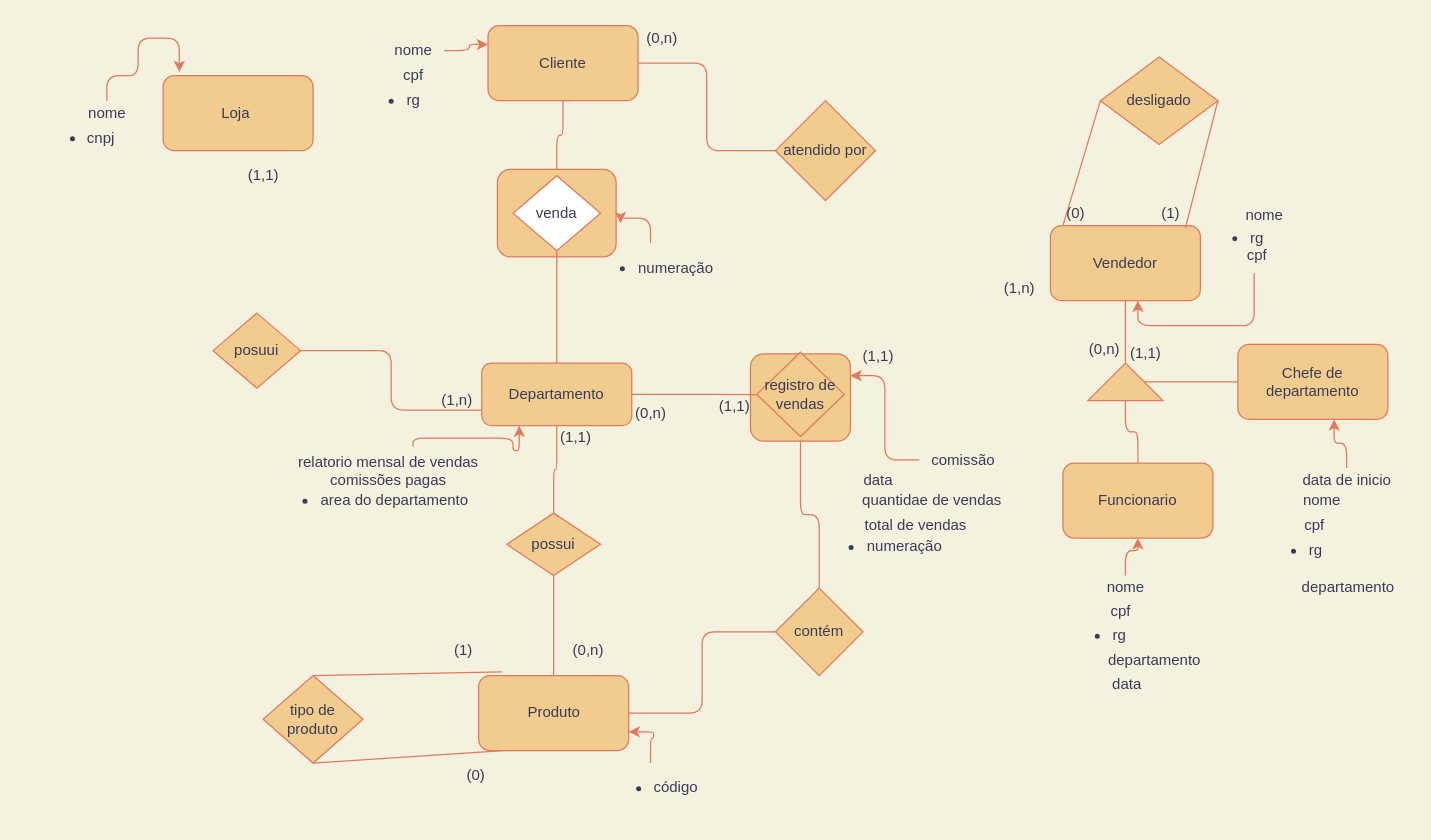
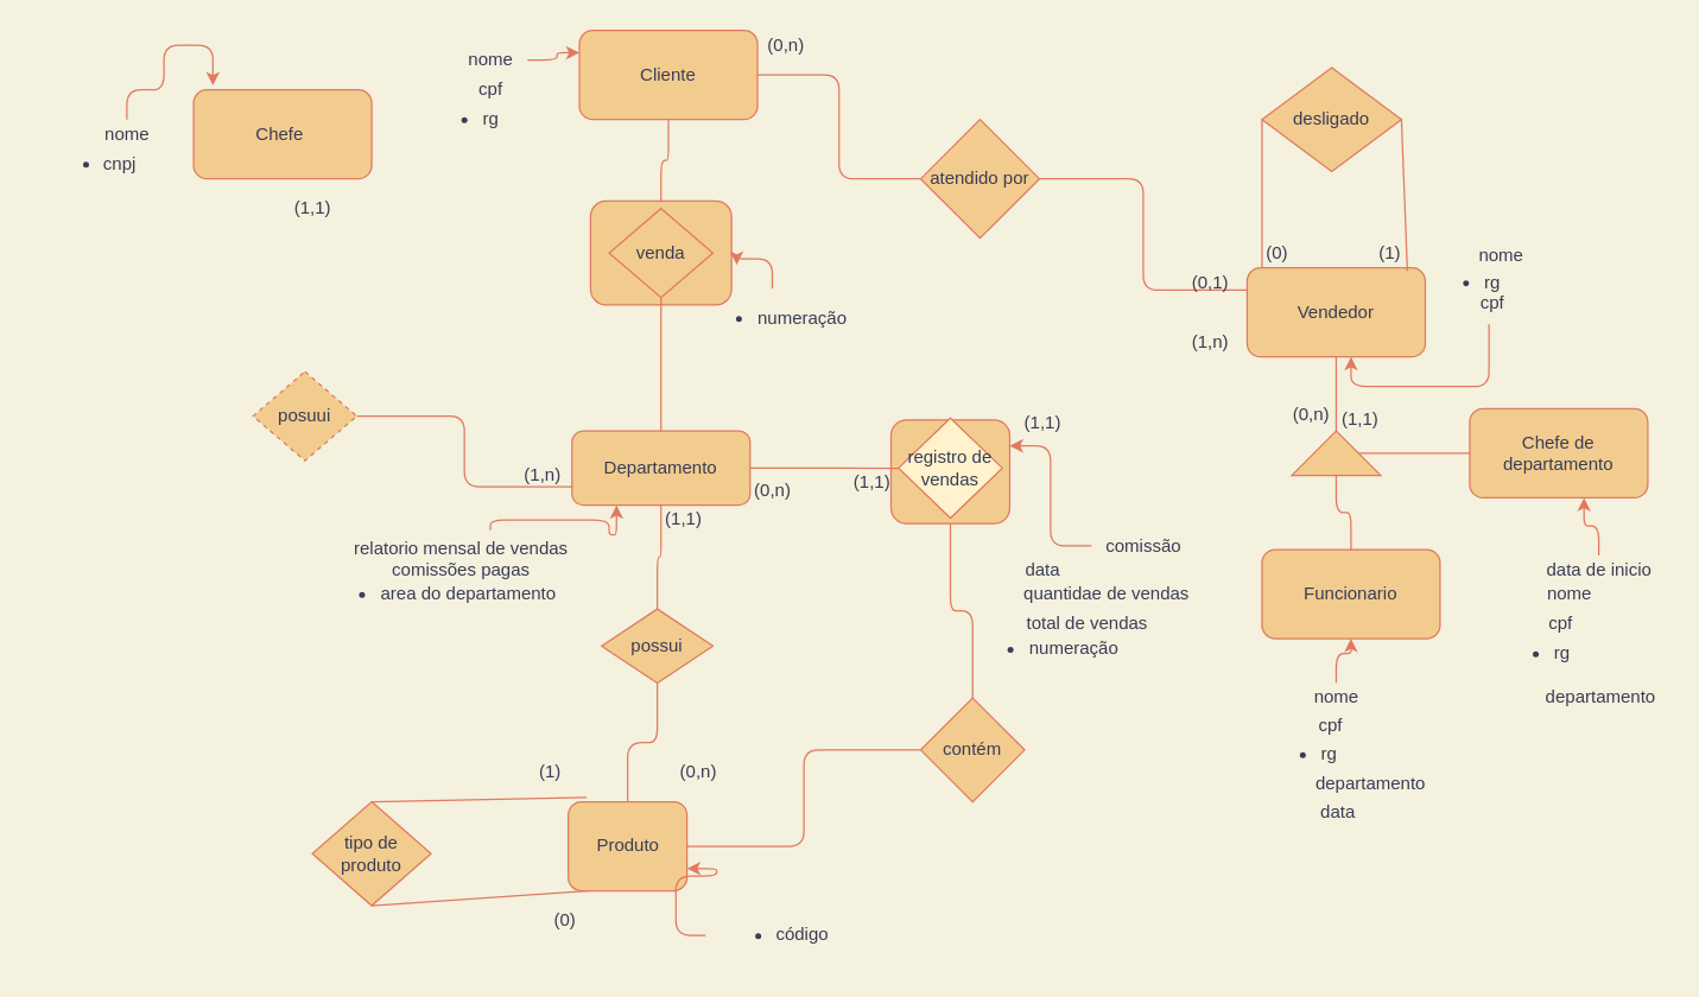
- <mxCell id="34" value="desligado" style="rhombus;whiteSpace=wrap;html=1;rounded=0;sketch=0;strokeColor=#E07A5F;fillColor=#F2CC8F;fontColor=#393C56;" vertex="1" parent="1"><mxGeometry x="880" y="45" width="94" height="70" as="geometry" /></mxCell>
+ <mxCell id="34" value="desligado" style="rhombus;whiteSpace=wrap;html=1;rounded=0;sketch=0;strokeColor=#E07A5F;fillColor=#F2CC8F;fontColor=#393C56;" vertex="1" parent="1"><mxGeometry x="850" y="45" width="94" height="70" as="geometry" /></mxCell>
- <mxCell id="31" value="Loja&amp;nbsp;" style="rounded=1;whiteSpace=wrap;html=1;sketch=0;strokeColor=#E07A5F;fillColor=#F2CC8F;fontColor=#393C56;" vertex="1" parent="1"><mxGeometry x="130" y="60" width="120" height="60" as="geometry" /></mxCell>
+ <mxCell id="31" value="Chefe&amp;nbsp;" style="rounded=1;whiteSpace=wrap;html=1;sketch=0;strokeColor=#E07A5F;fillColor=#F2CC8F;fontColor=#393C56;" vertex="1" parent="1"><mxGeometry x="130" y="60" width="120" height="60" as="geometry" /></mxCell>
+ <mxCell id="37" style="edgeStyle=orthogonalEdgeStyle;curved=0;rounded=1;sketch=0;orthogonalLoop=1;jettySize=auto;html=1;entryX=0;entryY=0.25;entryDx=0;entryDy=0;endArrow=none;endFill=0;strokeColor=#E07A5F;fillColor=#F2CC8F;fontColor=#393C56;" edge="1" parent="1" source="38" target="21"><mxGeometry relative="1" as="geometry" /></mxCell>
- <mxCell id="7" value="venda" style="rhombus;whiteSpace=wrap;html=1;fillColor=#ffffff;strokeColor=#E07A5F;fontColor=#393C56;" vertex="1" parent="1"><mxGeometry x="410" y="140" width="70" height="60" as="geometry" /></mxCell>
+ <mxCell id="7" value="venda" style="rhombus;whiteSpace=wrap;html=1;fillColor=#F2CC8F;strokeColor=#E07A5F;fontColor=#393C56;" vertex="1" parent="1"><mxGeometry x="410" y="140" width="70" height="60" as="geometry" /></mxCell>
+ <mxCell id="42" value="(0,1)" style="text;html=1;align=center;verticalAlign=middle;resizable=0;points=[];autosize=1;fontColor=#393C56;" vertex="1" parent="1"><mxGeometry x="795" y="180" width="40" height="20" as="geometry" /></mxCell>
- <mxCell id="33" value="posuui" style="rhombus;whiteSpace=wrap;html=1;rounded=0;sketch=0;strokeColor=#E07A5F;fillColor=#F2CC8F;fontColor=#393C56;" vertex="1" parent="1"><mxGeometry x="170" y="250" width="70" height="60" as="geometry" /></mxCell>
+ <mxCell id="33" value="posuui" style="rhombus;whiteSpace=wrap;html=1;rounded=0;sketch=0;strokeColor=#E07A5F;fillColor=#F2CC8F;fontColor=#393C56;dashed=1;" vertex="1" parent="1"><mxGeometry x="170" y="250" width="70" height="60" as="geometry" /></mxCell>
- <mxCell id="19" value="registro de vendas" style="rhombus;whiteSpace=wrap;html=1;rounded=0;sketch=0;strokeColor=#E07A5F;fillColor=#F2CC8F;fontColor=#393C56;" vertex="1" parent="1"><mxGeometry x="605" y="281.25" width="70" height="67.5" as="geometry" /></mxCell>
+ <mxCell id="19" value="registro de vendas" style="rhombus;whiteSpace=wrap;html=1;rounded=0;sketch=0;strokeColor=#E07A5F;fillColor=#fff2cc;fontColor=#393C56;" vertex="1" parent="1"><mxGeometry x="605" y="281.25" width="70" height="67.5" as="geometry" /></mxCell>
- <mxCell id="15" value="Produto" style="rounded=1;whiteSpace=wrap;html=1;sketch=0;strokeColor=#E07A5F;fillColor=#F2CC8F;fontColor=#393C56;" vertex="1" parent="1"><mxGeometry x="382.5" y="540" width="120" height="60" as="geometry" /></mxCell>
+ <mxCell id="15" value="Produto" style="rounded=1;whiteSpace=wrap;html=1;sketch=0;strokeColor=#E07A5F;fillColor=#F2CC8F;fontColor=#393C56;" vertex="1" parent="1"><mxGeometry x="382.5" y="540" width="80" height="60" as="geometry" /></mxCell>
